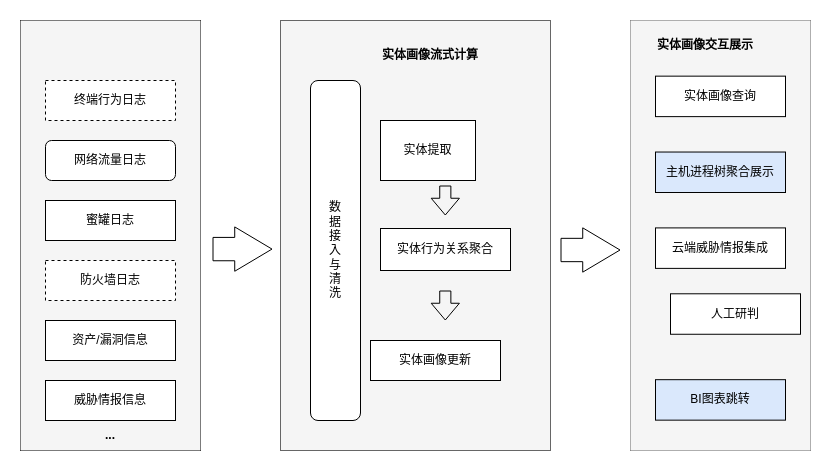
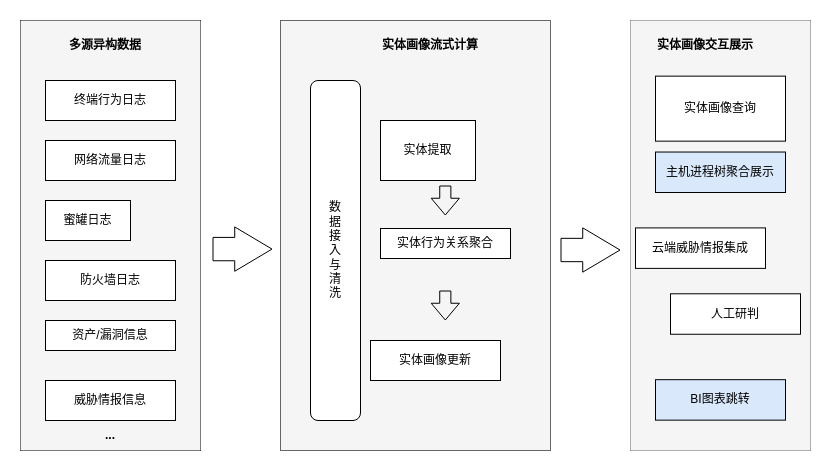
+ <mxCell id="22" value="多源异构数据" style="text;html=1;strokeColor=none;fillColor=none;align=center;verticalAlign=middle;whiteSpace=wrap;rounded=0;fontStyle=1" vertex="1" parent="20"><mxGeometry x="20" y="10" width="130" height="30" as="geometry" /></mxCell>
- <mxCell id="3" value="实体画像流式计算" style="text;html=1;strokeColor=none;fillColor=none;align=center;verticalAlign=middle;whiteSpace=wrap;rounded=0;fontStyle=1" vertex="1" parent="1"><mxGeometry x="365" y="40" width="130" height="30" as="geometry" /></mxCell>
+ <mxCell id="3" value="实体画像流式计算" style="text;html=1;strokeColor=none;fillColor=none;align=center;verticalAlign=middle;whiteSpace=wrap;rounded=0;fontStyle=1" vertex="1" parent="1"><mxGeometry x="365" y="30" width="130" height="30" as="geometry" /></mxCell>
- <mxCell id="15" value="实体画像查询" style="rounded=0;whiteSpace=wrap;html=1;" vertex="1" parent="12"><mxGeometry x="25" y="55.647" width="130" height="40.471" as="geometry" /></mxCell>
+ <mxCell id="15" value="实体画像查询" style="rounded=0;whiteSpace=wrap;html=1;" vertex="1" parent="12"><mxGeometry x="25" y="55.647" width="130" height="65" as="geometry" /></mxCell>
- <mxCell id="23" value="终端行为日志" style="rounded=0;whiteSpace=wrap;html=1;dashed=1;" vertex="1" parent="20"><mxGeometry x="25" y="60" width="130" height="40" as="geometry" /></mxCell>
+ <mxCell id="23" value="终端行为日志" style="rounded=0;whiteSpace=wrap;html=1;" vertex="1" parent="20"><mxGeometry x="25" y="60" width="130" height="40" as="geometry" /></mxCell>
- <mxCell id="24" value="网络流量日志" style="whiteSpace=wrap;html=1;rounded=1;" vertex="1" parent="20"><mxGeometry x="25" y="120" width="130" height="40" as="geometry" /></mxCell>
+ <mxCell id="24" value="网络流量日志" style="rounded=0;whiteSpace=wrap;html=1;" vertex="1" parent="20"><mxGeometry x="25" y="120" width="130" height="40" as="geometry" /></mxCell>
- <mxCell id="26" value="蜜罐日志" style="rounded=0;whiteSpace=wrap;html=1;" vertex="1" parent="20"><mxGeometry x="25" y="180" width="130" height="40" as="geometry" /></mxCell>
+ <mxCell id="26" value="蜜罐日志" style="rounded=0;whiteSpace=wrap;html=1;" vertex="1" parent="20"><mxGeometry x="25" y="180" width="85" height="40" as="geometry" /></mxCell>
- <mxCell id="17" value="云端威胁情报集成" style="rounded=0;whiteSpace=wrap;html=1;" vertex="1" parent="12"><mxGeometry x="25" y="207.412" width="130" height="40.471" as="geometry" /></mxCell>
+ <mxCell id="17" value="云端威胁情报集成" style="rounded=0;whiteSpace=wrap;html=1;" vertex="1" parent="12"><mxGeometry x="5" y="207.412" width="130" height="40.471" as="geometry" /></mxCell>
- <mxCell id="7" value="实体行为关系聚合" style="rounded=0;whiteSpace=wrap;html=1;" vertex="1" parent="1"><mxGeometry x="380" y="228" width="130" height="42" as="geometry" /></mxCell>
+ <mxCell id="7" value="实体行为关系聚合" style="rounded=0;whiteSpace=wrap;html=1;" vertex="1" parent="1"><mxGeometry x="380" y="228" width="130" height="30" as="geometry" /></mxCell>
- <mxCell id="27" value="防火墙日志" style="rounded=0;whiteSpace=wrap;html=1;dashed=1;" vertex="1" parent="20"><mxGeometry x="25" y="240" width="130" height="40" as="geometry" /></mxCell>
+ <mxCell id="27" value="防火墙日志" style="rounded=0;whiteSpace=wrap;html=1;" vertex="1" parent="20"><mxGeometry x="25" y="240" width="130" height="40" as="geometry" /></mxCell>
- <mxCell id="25" value="资产/漏洞信息" style="rounded=0;whiteSpace=wrap;html=1;" vertex="1" parent="20"><mxGeometry x="25" y="300" width="130" height="40" as="geometry" /></mxCell>
+ <mxCell id="25" value="资产/漏洞信息" style="rounded=0;whiteSpace=wrap;html=1;" vertex="1" parent="20"><mxGeometry x="25" y="300" width="130" height="30" as="geometry" /></mxCell>
